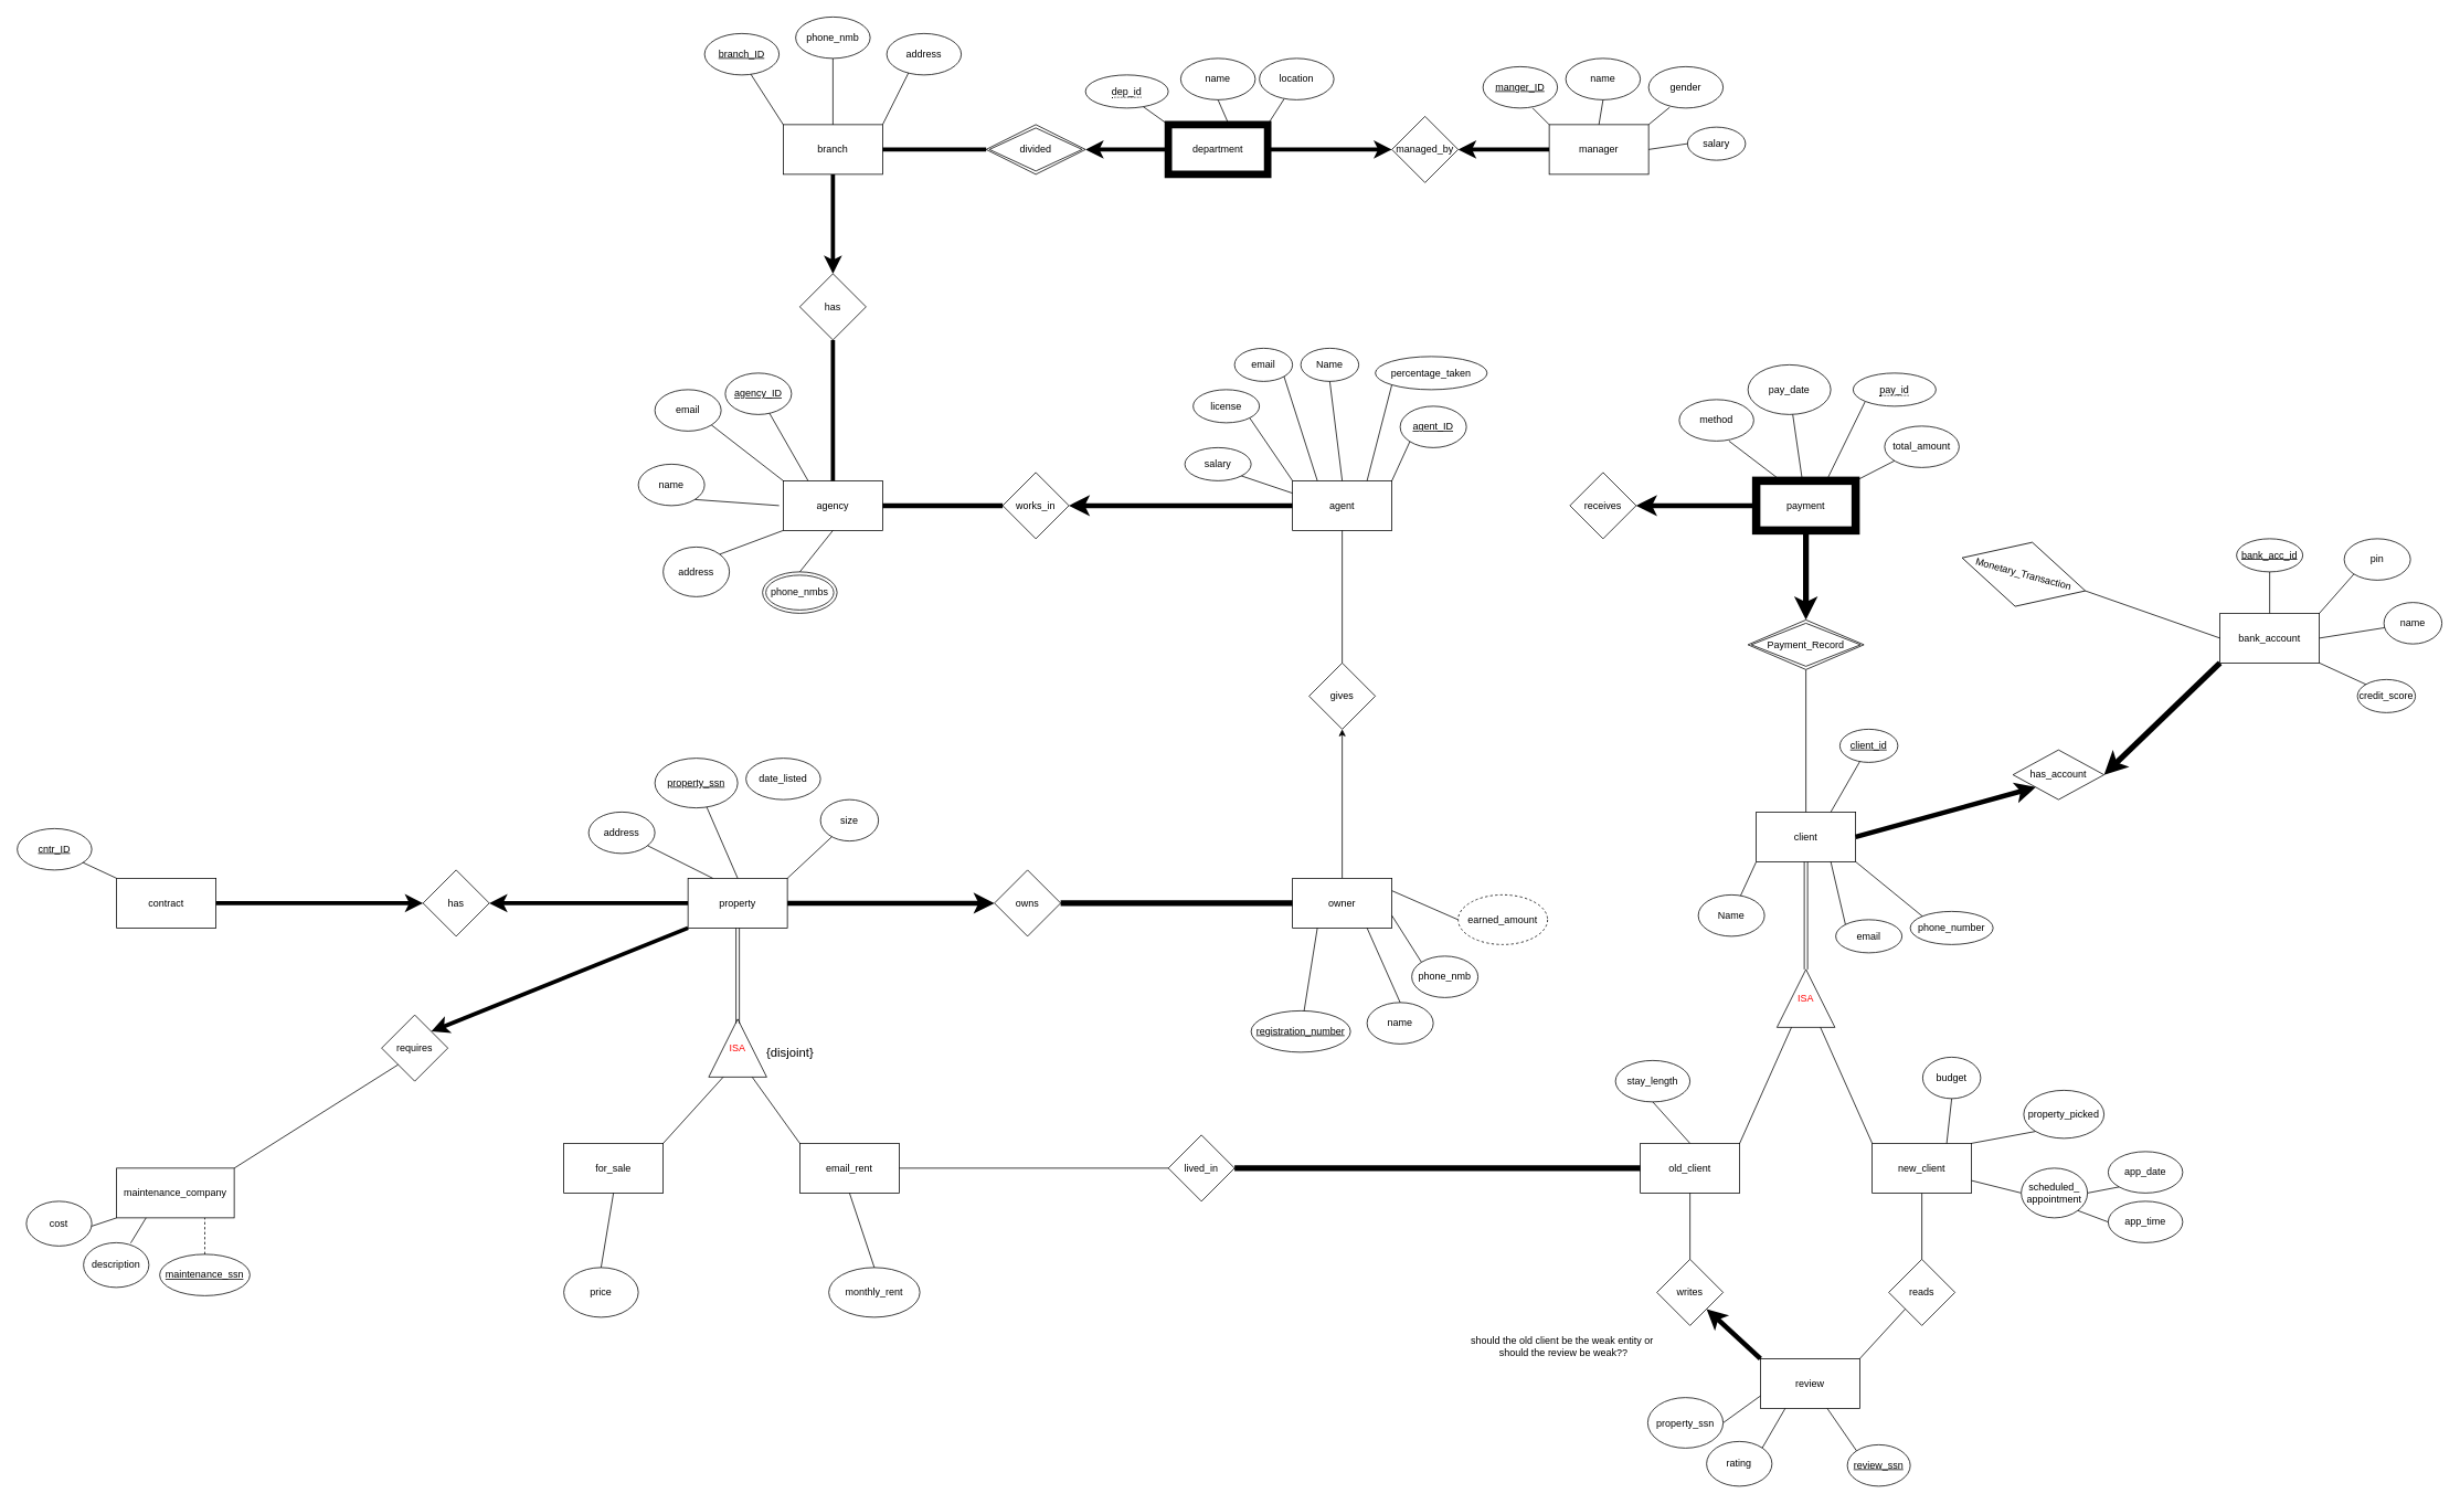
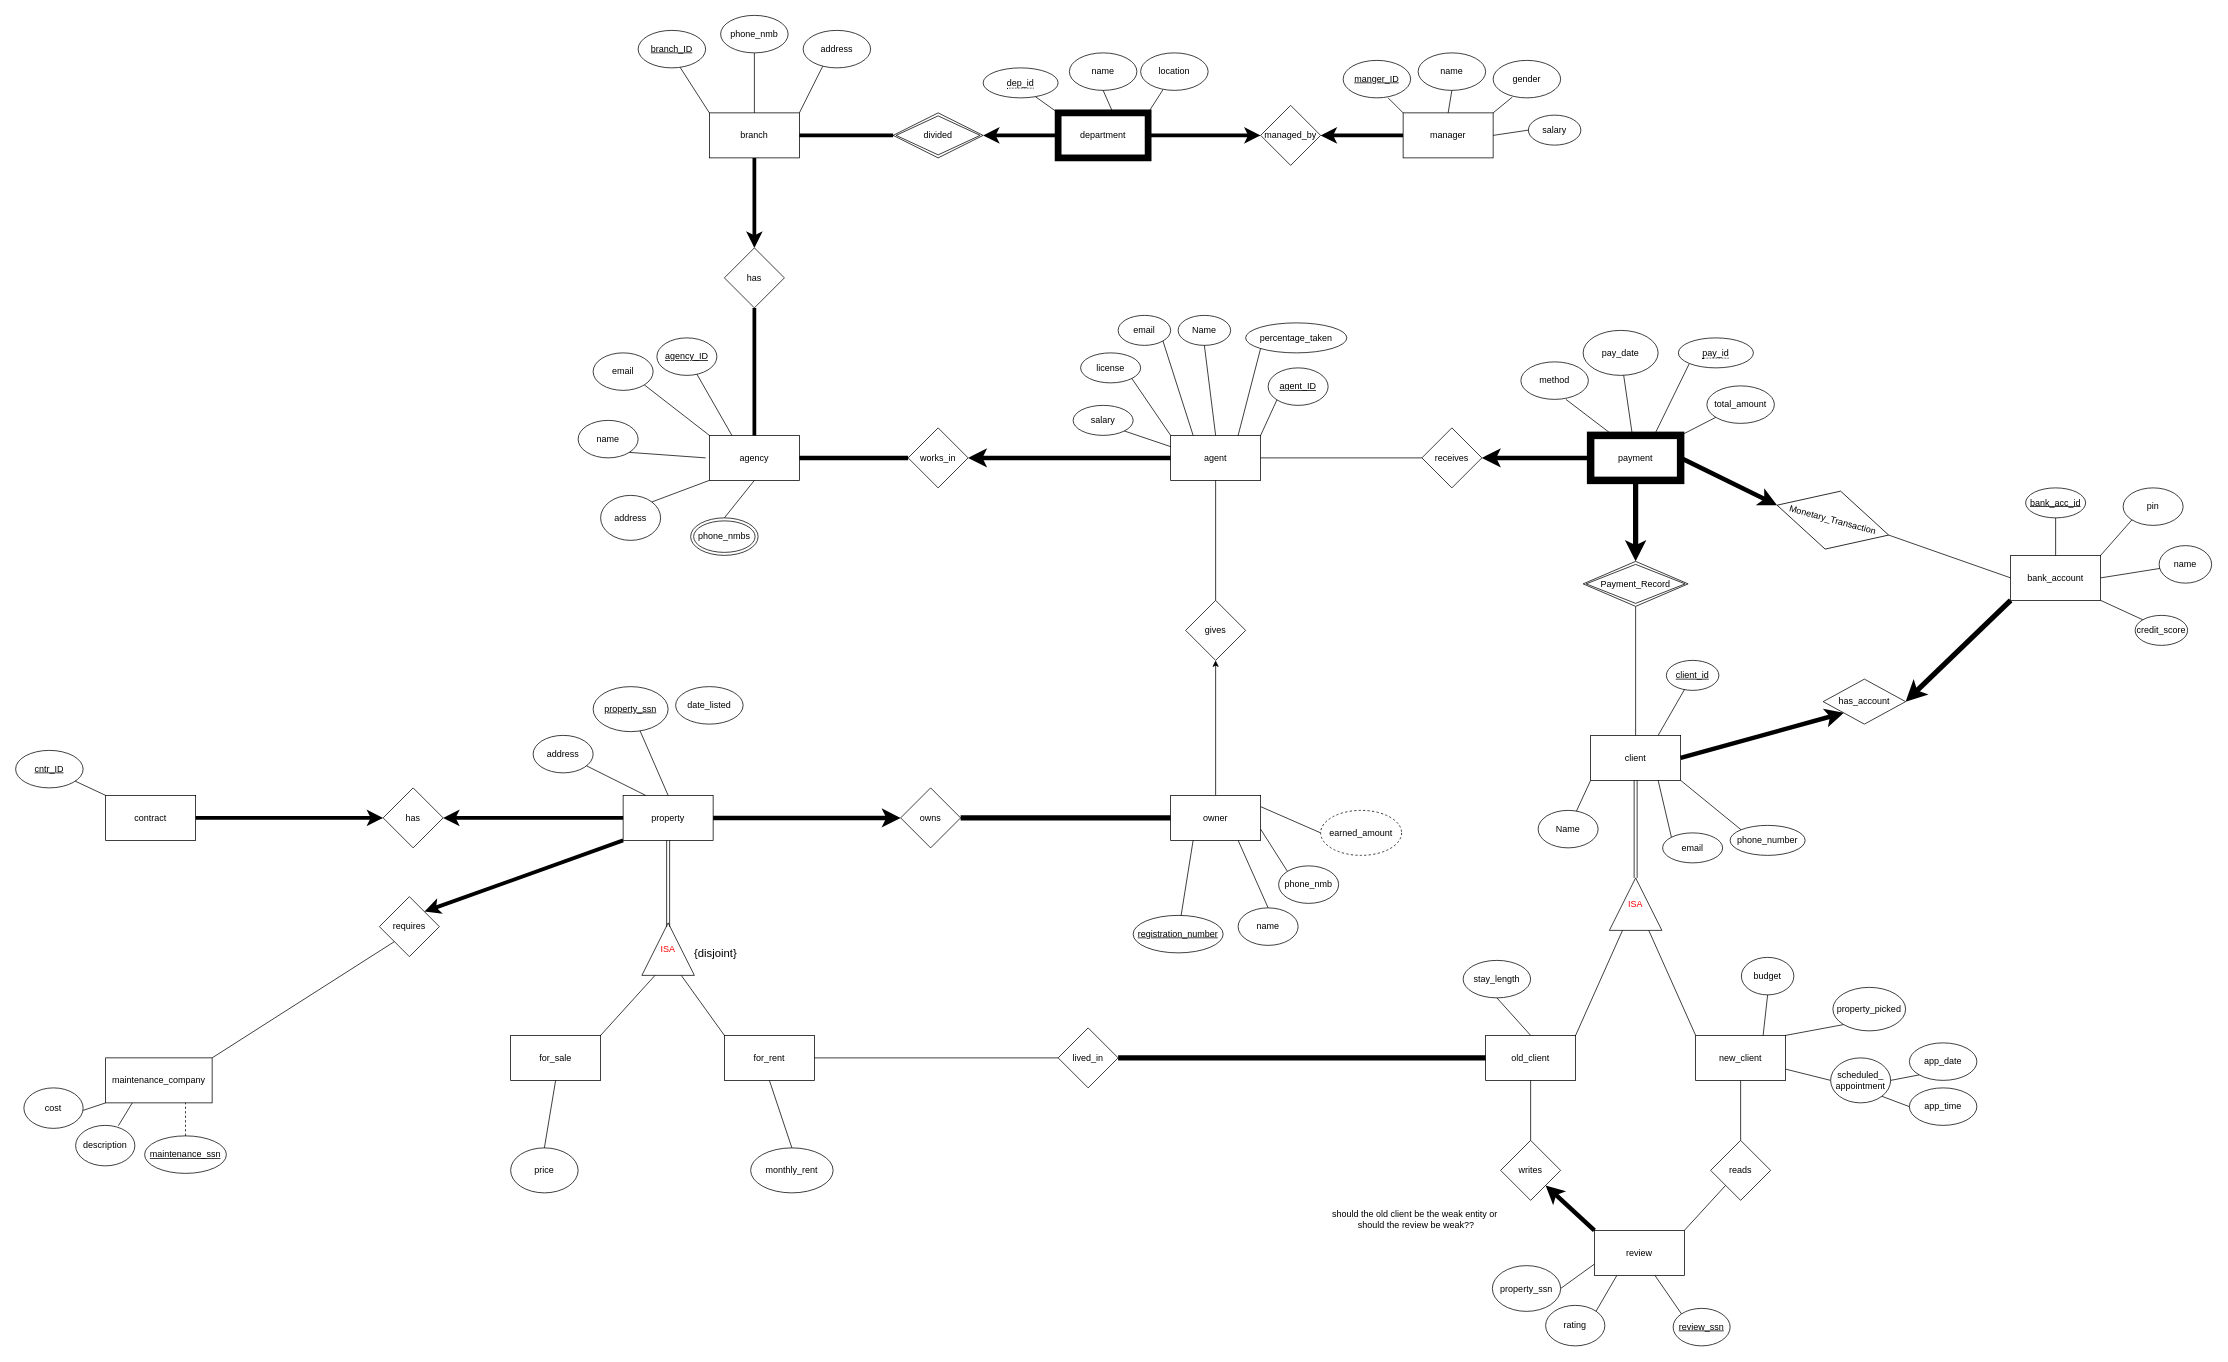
+ <mxCell id="30" value="" style="endArrow=none;html=1;rounded=0;exitX=1;exitY=0.5;exitDx=0;exitDy=0;entryX=0;entryY=0.5;entryDx=0;entryDy=0;" parent="1" source="28" target="29" edge="1"><mxGeometry width="50" height="50" relative="1" as="geometry"><mxPoint x="1750" y="620" as="sourcePoint" /><mxPoint x="1800" y="570" as="targetPoint" /></mxGeometry></mxCell>
+ <mxCell id="169" value="" style="endArrow=classic;html=1;rounded=0;exitX=1;exitY=0.5;exitDx=0;exitDy=0;entryX=0;entryY=0.5;entryDx=0;entryDy=0;strokeWidth=6;" parent="1" source="19" target="168" edge="1"><mxGeometry width="50" height="50" relative="1" as="geometry"><mxPoint x="2292" y="667" as="sourcePoint" /><mxPoint x="2342" y="617" as="targetPoint" /></mxGeometry></mxCell>
- <mxCell id="86" value="size" style="ellipse;whiteSpace=wrap;html=1;" parent="1" vertex="1"><mxGeometry x="990" y="965" width="70" height="50" as="geometry" /></mxCell>
- <mxCell id="92" value="" style="endArrow=none;html=1;rounded=0;entryX=1;entryY=0;entryDx=0;entryDy=0;" parent="1" source="86" target="68" edge="1"><mxGeometry width="50" height="50" relative="1" as="geometry"><mxPoint x="1025" y="1065" as="sourcePoint" /><mxPoint x="1025" y="1085.711" as="targetPoint" /></mxGeometry></mxCell>
- <mxCell id="130" value="requires" style="rhombus;whiteSpace=wrap;html=1;" parent="1" vertex="1"><mxGeometry x="460" y="1225" width="80" height="80" as="geometry" /></mxCell>
+ <mxCell id="130" value="requires" style="rhombus;whiteSpace=wrap;html=1;" parent="1" vertex="1"><mxGeometry x="505" y="1195" width="80" height="80" as="geometry" /></mxCell>
- <mxCell id="71" value="email_rent" style="rounded=0;whiteSpace=wrap;html=1;direction=east;" parent="1" vertex="1"><mxGeometry x="965" y="1380" width="120" height="60" as="geometry" /></mxCell>
+ <mxCell id="71" value="for_rent" style="rounded=0;whiteSpace=wrap;html=1;direction=east;" parent="1" vertex="1"><mxGeometry x="965" y="1380" width="120" height="60" as="geometry" /></mxCell>
